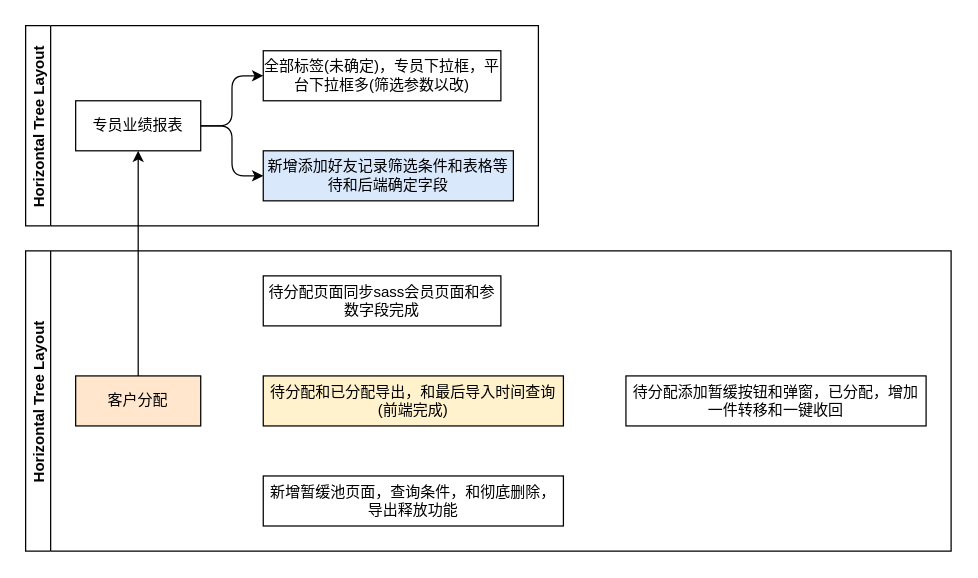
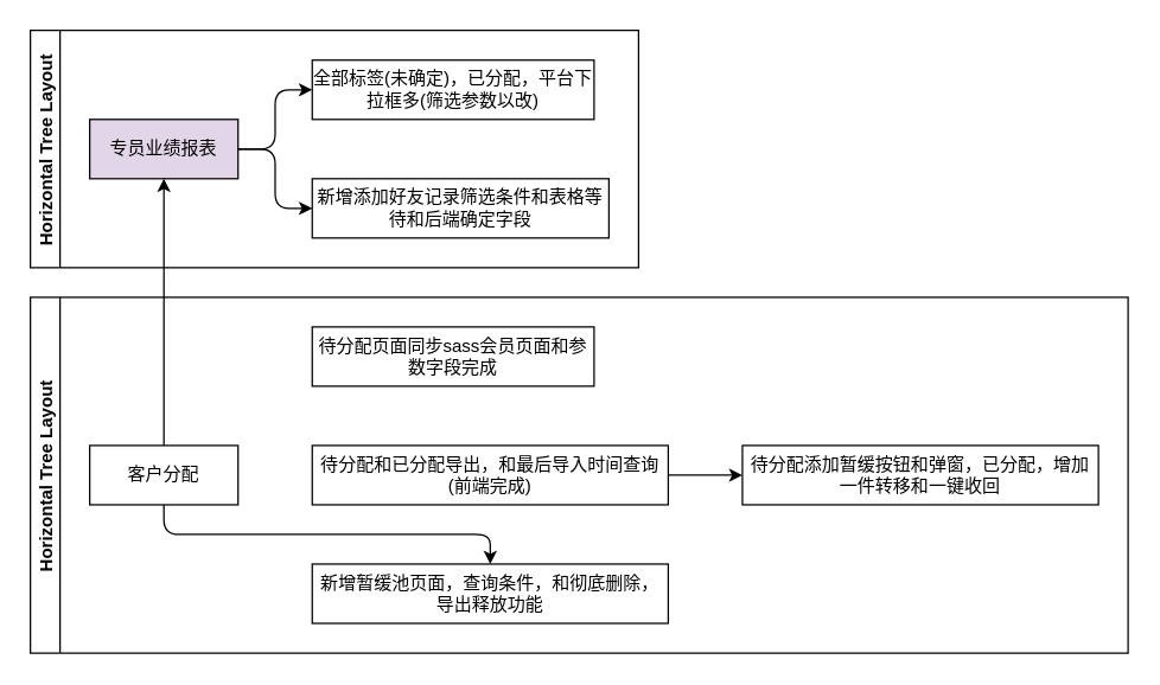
- <mxCell id="4" value="全部标签(未确定)，专员下拉框，平台下拉框多(筛选参数以改)" style="whiteSpace=wrap;html=1;" parent="2" vertex="1"><mxGeometry x="190" y="20" width="190" height="40" as="geometry" /></mxCell>
+ <mxCell id="4" value="全部标签(未确定)，已分配，平台下拉框多(筛选参数以改)" style="whiteSpace=wrap;html=1;" parent="2" vertex="1"><mxGeometry x="190" y="20" width="190" height="40" as="geometry" /></mxCell>
- <mxCell id="3" value="专员业绩报表" style="whiteSpace=wrap;html=1;" parent="2" vertex="1"><mxGeometry x="40" y="60" width="100" height="40" as="geometry" /></mxCell>
+ <mxCell id="3" value="专员业绩报表" style="whiteSpace=wrap;html=1;fillColor=#e1d5e7;" parent="2" vertex="1"><mxGeometry x="40" y="60" width="100" height="40" as="geometry" /></mxCell>
- <mxCell id="6" value="新增添加好友记录筛选条件和表格等待和后端确定字段" style="whiteSpace=wrap;html=1;fillColor=#dae8fc;" parent="2" vertex="1"><mxGeometry x="190" y="100" width="200" height="40" as="geometry" /></mxCell>
+ <mxCell id="6" value="新增添加好友记录筛选条件和表格等待和后端确定字段" style="whiteSpace=wrap;html=1;" parent="2" vertex="1"><mxGeometry x="190" y="100" width="200" height="40" as="geometry" /></mxCell>
- <mxCell id="9" value="客户分配" style="whiteSpace=wrap;html=1;fillColor=#ffe6cc;" parent="8" vertex="1"><mxGeometry x="40" y="100" width="100" height="40" as="geometry" /></mxCell>
+ <mxCell id="9" value="客户分配" style="whiteSpace=wrap;html=1;" parent="8" vertex="1"><mxGeometry x="40" y="100" width="100" height="40" as="geometry" /></mxCell>
- <mxCell id="12" value="待分配和已分配导出，和最后导入时间查询(前端完成)" style="whiteSpace=wrap;html=1;fillColor=#fff2cc;" parent="8" vertex="1"><mxGeometry x="190" y="100" width="240" height="40" as="geometry" /></mxCell>
+ <mxCell id="12" value="待分配和已分配导出，和最后导入时间查询(前端完成)" style="whiteSpace=wrap;html=1;" parent="8" vertex="1"><mxGeometry x="190" y="100" width="240" height="40" as="geometry" /></mxCell>
+ <mxCell id="15" value="" style="edgeStyle=elbowEdgeStyle;elbow=vertical;html=1;rounded=1;curved=0;sourcePerimeterSpacing=0;targetPerimeterSpacing=0;startSize=6;endSize=6;" edge="1" target="16" source="12" parent="8"><mxGeometry relative="1" as="geometry"><mxPoint x="170" y="320" as="sourcePoint" /></mxGeometry></mxCell>
+ <mxCell id="13" value="" style="edgeStyle=elbowEdgeStyle;elbow=vertical;html=1;rounded=1;curved=0;sourcePerimeterSpacing=0;targetPerimeterSpacing=0;startSize=6;endSize=6;" edge="1" target="14" source="9" parent="8"><mxGeometry relative="1" as="geometry"><mxPoint x="170" y="240" as="sourcePoint" /></mxGeometry></mxCell>
